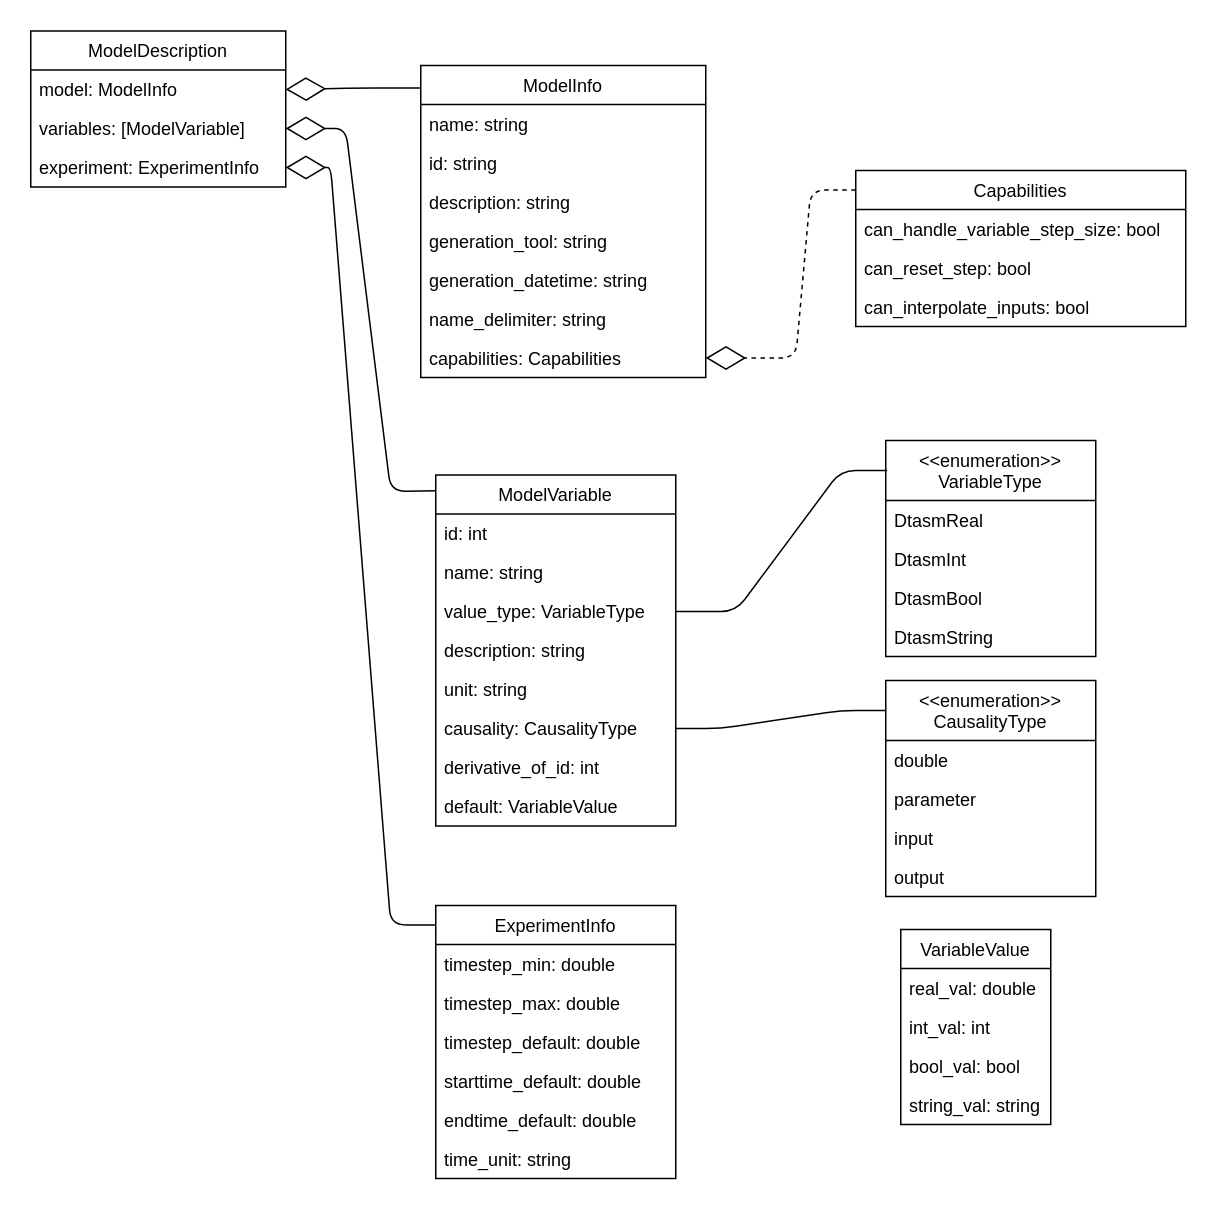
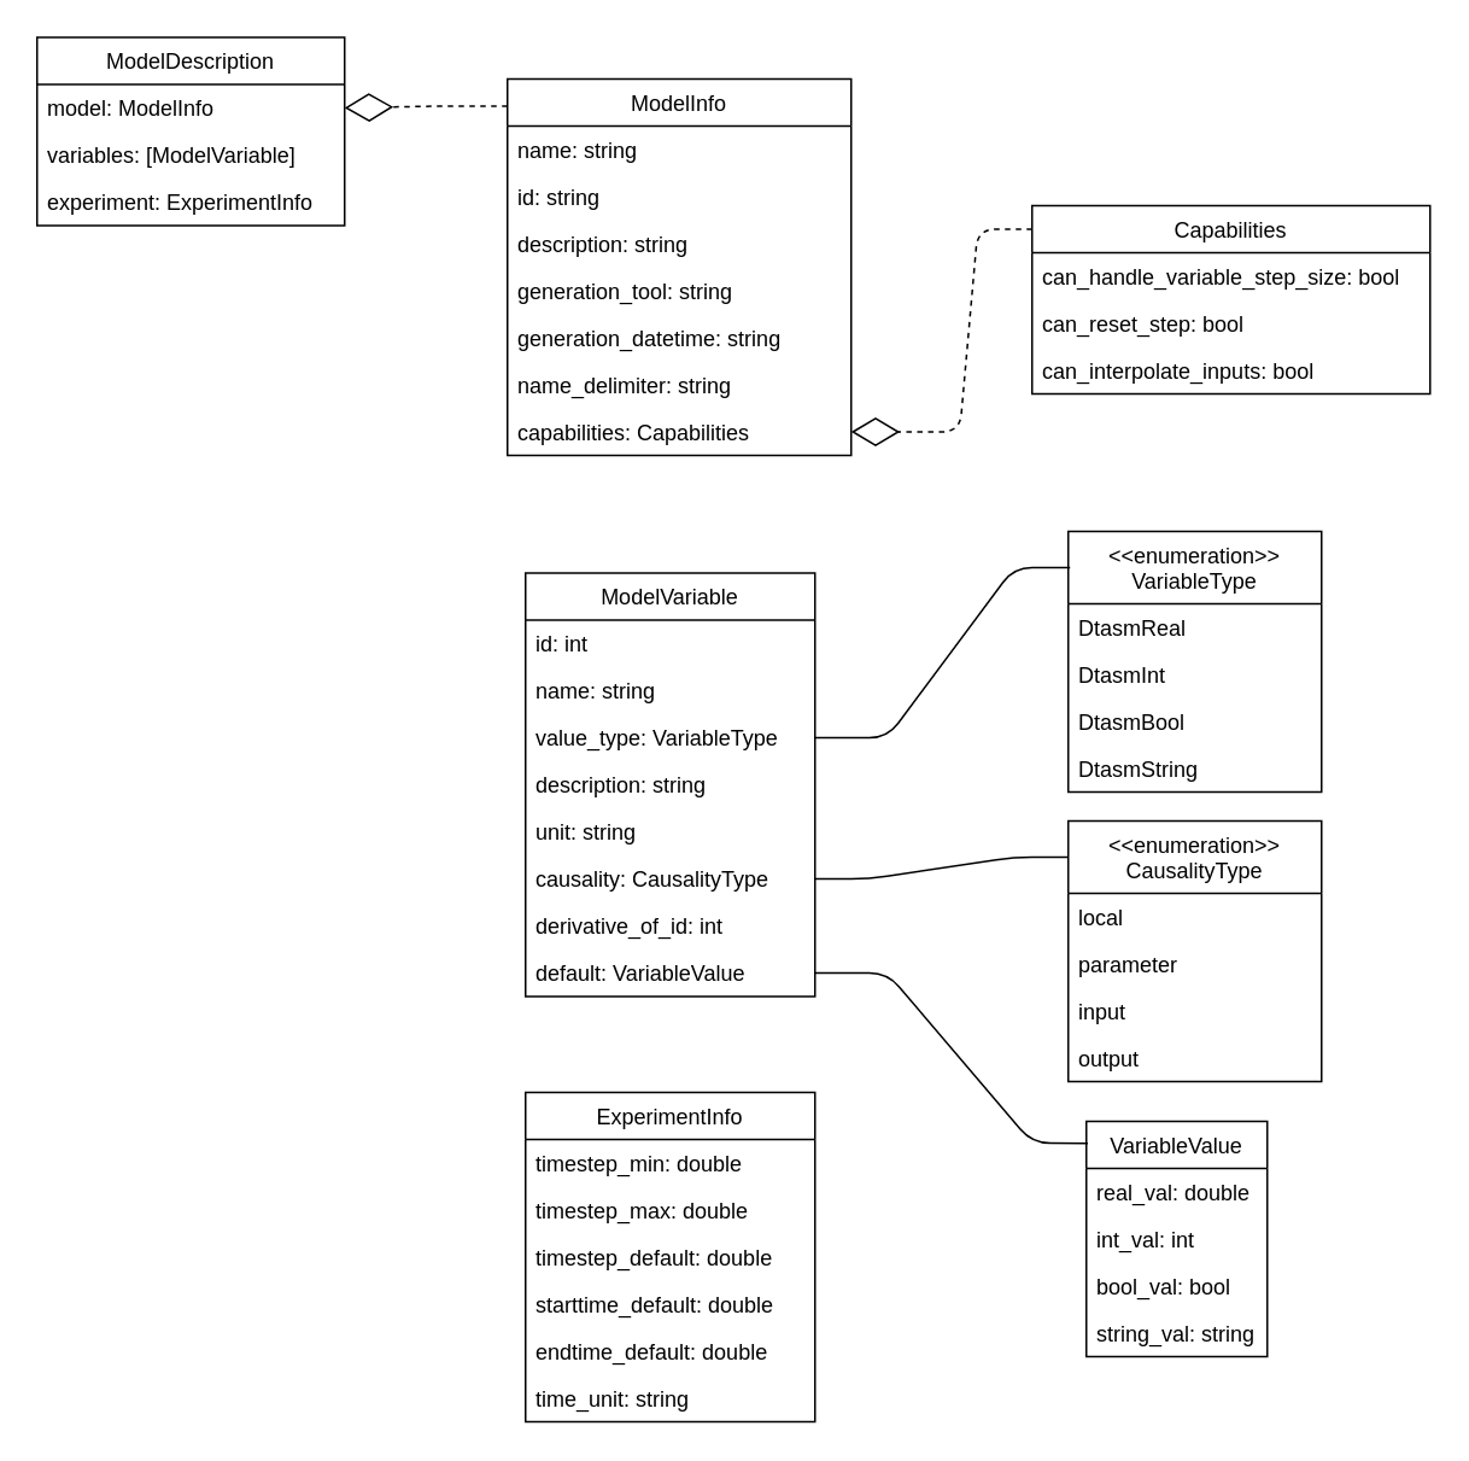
- <mxCell id="18" value="" style="endArrow=diamondThin;endFill=0;endSize=24;html=1;entryX=1;entryY=0.5;entryDx=0;entryDy=0;exitX=0;exitY=0.072;exitDx=0;exitDy=0;exitPerimeter=0;" edge="1" parent="1" source="6" target="3"><mxGeometry width="160" relative="1" as="geometry"><mxPoint x="260" y="55" as="sourcePoint" /><mxPoint x="220" y="113" as="targetPoint" /><Array as="points"><mxPoint x="240" y="58" /></Array></mxGeometry></mxCell>
+ <mxCell id="18" value="" style="endArrow=diamondThin;endFill=0;endSize=24;html=1;entryX=1;entryY=0.5;entryDx=0;entryDy=0;exitX=0;exitY=0.072;exitDx=0;exitDy=0;exitPerimeter=0;dashed=1;" edge="1" parent="1" source="6" target="3"><mxGeometry width="160" relative="1" as="geometry"><mxPoint x="260" y="55" as="sourcePoint" /><mxPoint x="220" y="113" as="targetPoint" /><Array as="points"><mxPoint x="240" y="58" /></Array></mxGeometry></mxCell>
- <mxCell id="31" value="" style="endArrow=diamondThin;endFill=0;endSize=24;html=1;entryX=1;entryY=0.5;entryDx=0;entryDy=0;exitX=0.001;exitY=0.045;exitDx=0;exitDy=0;exitPerimeter=0;" edge="1" parent="1" source="20" target="4"><mxGeometry width="160" relative="1" as="geometry"><mxPoint x="350" y="539" as="sourcePoint" /><mxPoint x="190" y="381" as="targetPoint" /><Array as="points"><mxPoint x="260" y="327" /><mxPoint x="230" y="85" /></Array></mxGeometry></mxCell>
- <mxCell id="45" value="" style="endArrow=diamondThin;endFill=0;endSize=24;html=1;exitX=0;exitY=0.071;exitDx=0;exitDy=0;exitPerimeter=0;entryX=1;entryY=0.5;entryDx=0;entryDy=0;" edge="1" parent="1" source="38" target="5"><mxGeometry width="160" relative="1" as="geometry"><mxPoint x="270" y="723" as="sourcePoint" /><mxPoint x="150" y="303" as="targetPoint" /><Array as="points"><mxPoint x="260" y="616" /><mxPoint x="220" y="111" /></Array></mxGeometry></mxCell>
- <mxCell id="52" value="double" style="text;strokeColor=none;fillColor=none;align=left;verticalAlign=top;spacingLeft=4;spacingRight=4;overflow=hidden;rotatable=0;points=[[0,0.5],[1,0.5]];portConstraint=eastwest;" vertex="1" parent="51"><mxGeometry y="40" width="140" height="26" as="geometry" /></mxCell>
+ <mxCell id="52" value="local" style="text;strokeColor=none;fillColor=none;align=left;verticalAlign=top;spacingLeft=4;spacingRight=4;overflow=hidden;rotatable=0;points=[[0,0.5],[1,0.5]];portConstraint=eastwest;" vertex="1" parent="51"><mxGeometry y="40" width="140" height="26" as="geometry" /></mxCell>
+ <mxCell id="37" value="" style="endArrow=none;html=1;entryX=0.008;entryY=0.094;entryDx=0;entryDy=0;entryPerimeter=0;exitX=1;exitY=0.5;exitDx=0;exitDy=0;" edge="1" parent="1" source="28" target="32"><mxGeometry width="50" height="50" relative="1" as="geometry"><mxPoint x="410" y="559" as="sourcePoint" /><mxPoint x="460" y="509" as="targetPoint" /><Array as="points"><mxPoint x="490" y="537" /><mxPoint x="570" y="631" /></Array></mxGeometry></mxCell>
